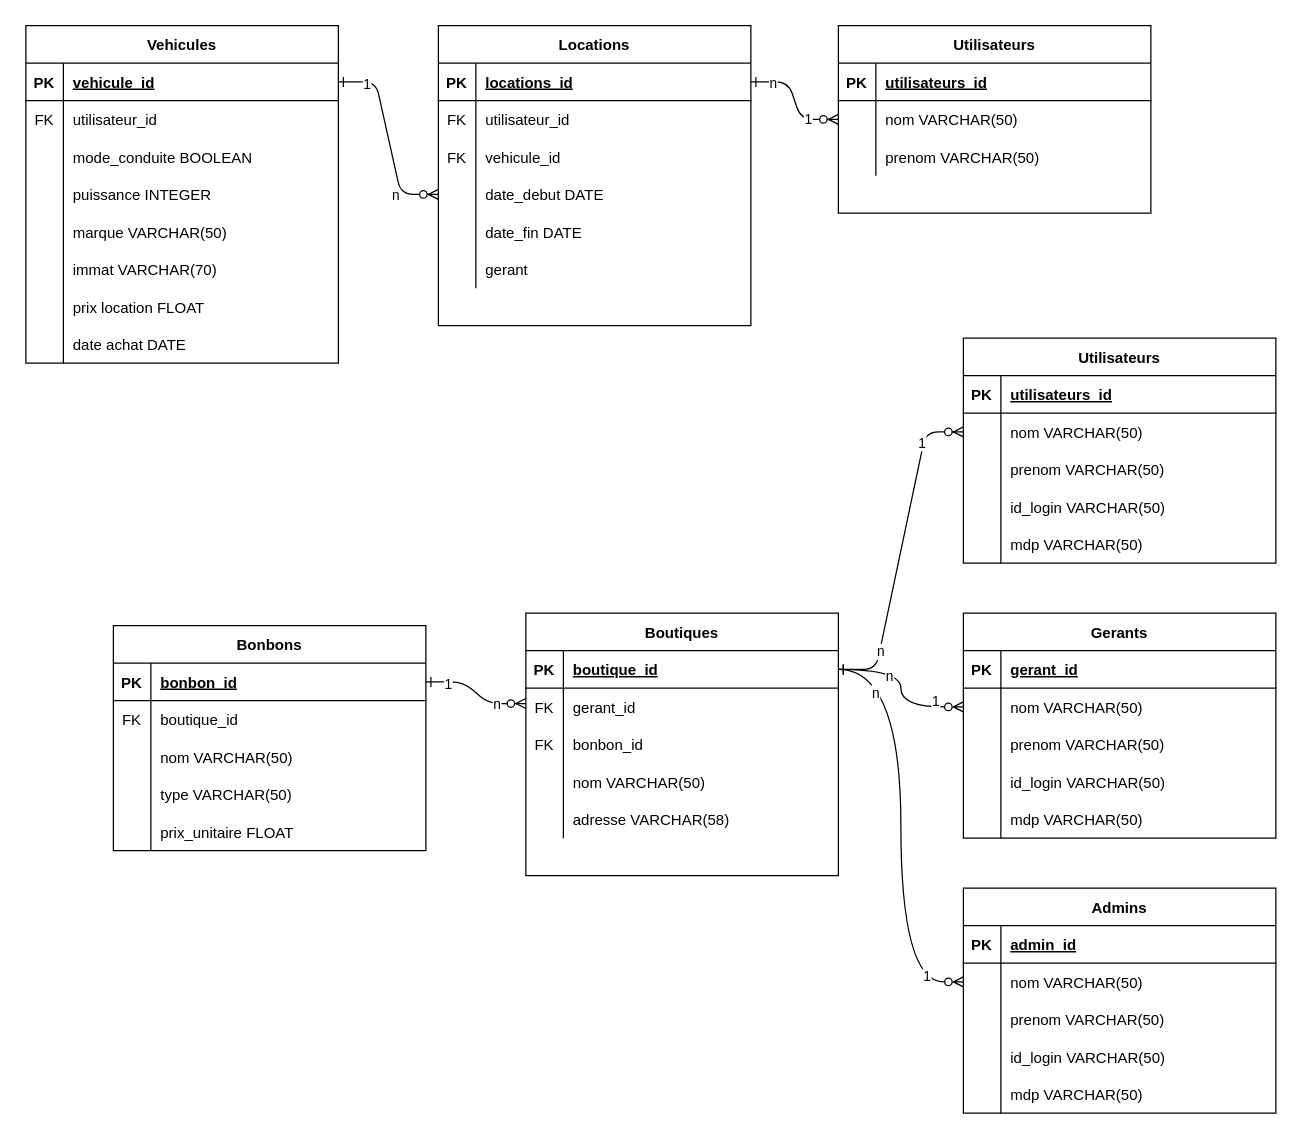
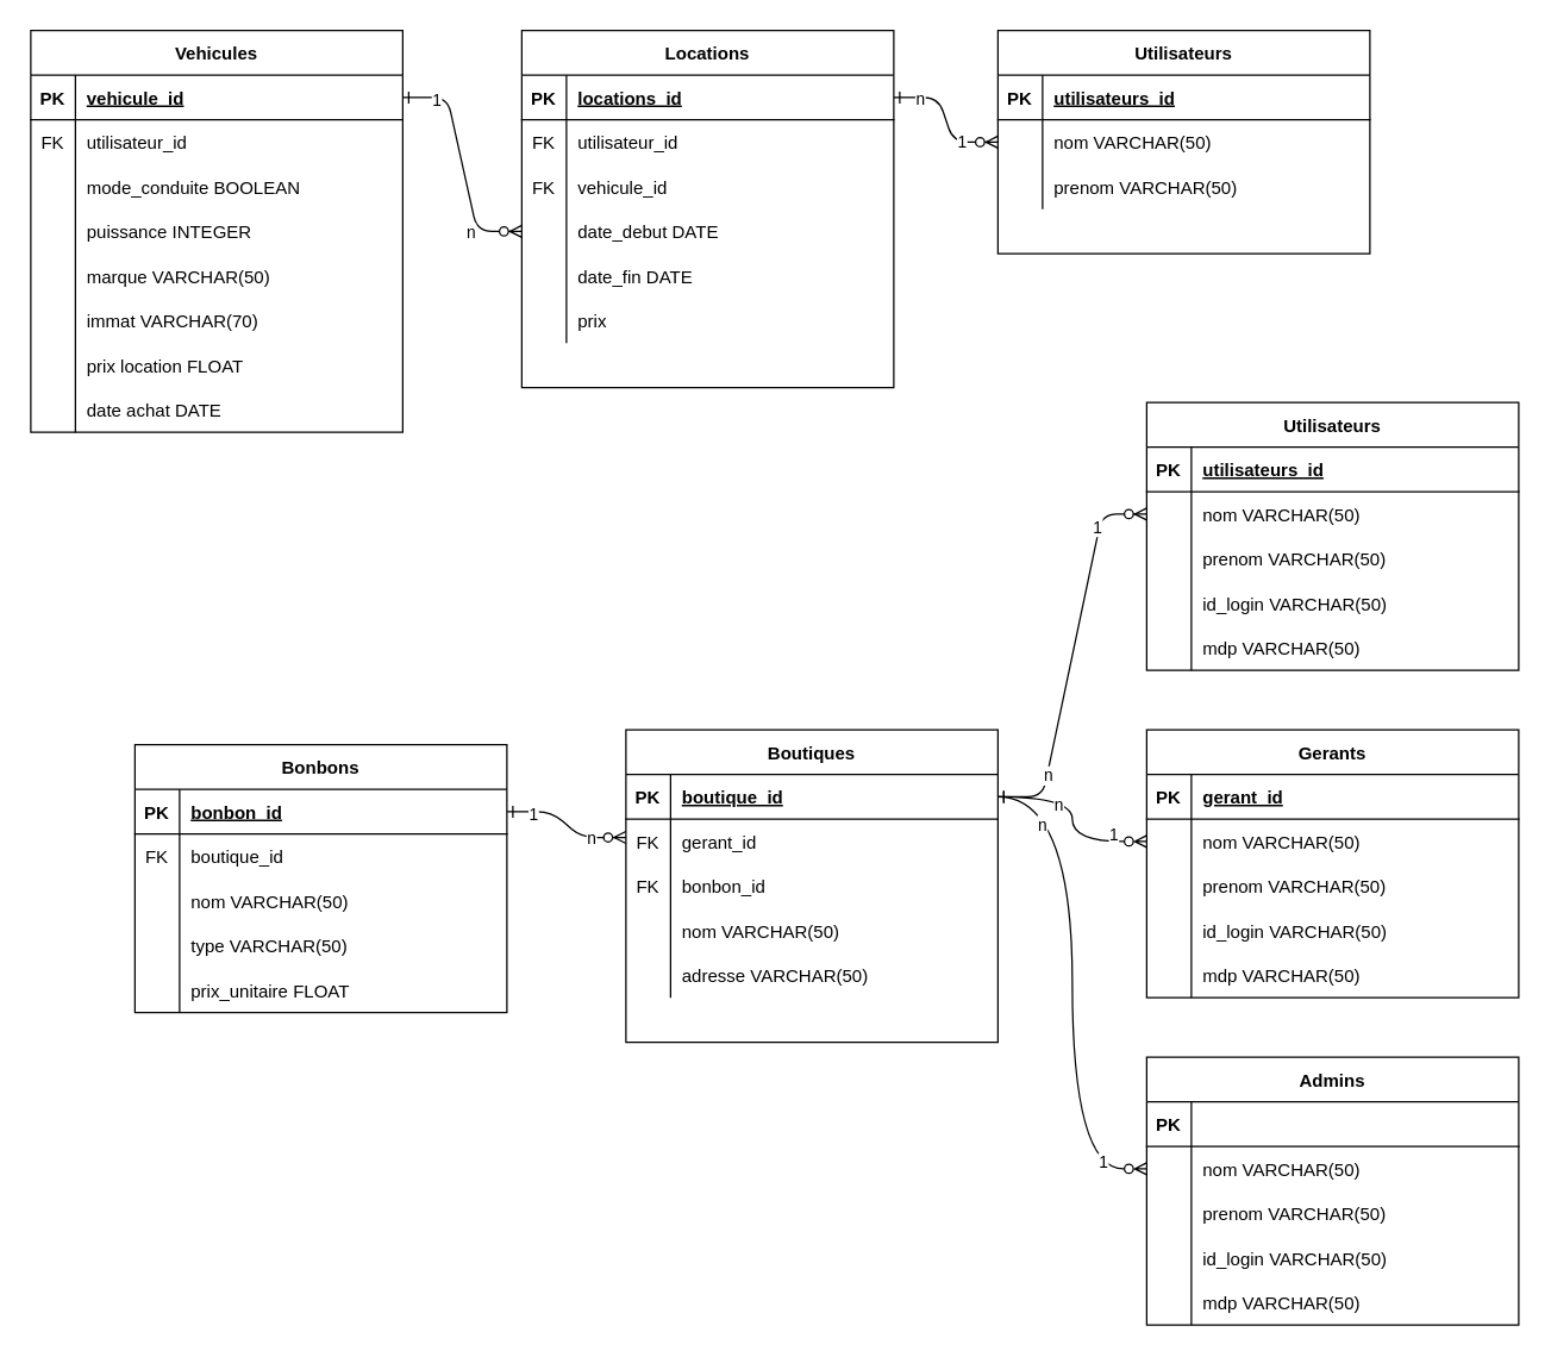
- <mxCell id="38" value="gerant" style="shape=partialRectangle;overflow=hidden;connectable=0;fillColor=none;top=0;left=0;bottom=0;right=0;align=left;spacingLeft=6;" parent="36" vertex="1"><mxGeometry x="30" width="220" height="30" as="geometry"><mxRectangle width="220" height="30" as="alternateBounds" /></mxGeometry></mxCell>
+ <mxCell id="38" value="prix" style="shape=partialRectangle;overflow=hidden;connectable=0;fillColor=none;top=0;left=0;bottom=0;right=0;align=left;spacingLeft=6;" parent="36" vertex="1"><mxGeometry x="30" width="220" height="30" as="geometry"><mxRectangle width="220" height="30" as="alternateBounds" /></mxGeometry></mxCell>
- <mxCell id="103" value="adresse VARCHAR(58)" style="shape=partialRectangle;overflow=hidden;connectable=0;fillColor=none;top=0;left=0;bottom=0;right=0;align=left;spacingLeft=6;" parent="101" vertex="1"><mxGeometry x="30" width="220" height="30" as="geometry"><mxRectangle width="220" height="30" as="alternateBounds" /></mxGeometry></mxCell>
+ <mxCell id="103" value="adresse VARCHAR(50)" style="shape=partialRectangle;overflow=hidden;connectable=0;fillColor=none;top=0;left=0;bottom=0;right=0;align=left;spacingLeft=6;" parent="101" vertex="1"><mxGeometry x="30" width="220" height="30" as="geometry"><mxRectangle width="220" height="30" as="alternateBounds" /></mxGeometry></mxCell>
- <mxCell id="144" value="admin_id" style="shape=partialRectangle;overflow=hidden;connectable=0;fillColor=none;top=0;left=0;bottom=0;right=0;align=left;spacingLeft=6;fontStyle=5;" vertex="1" parent="142"><mxGeometry x="30" width="220" height="30" as="geometry"><mxRectangle width="220" height="30" as="alternateBounds" /></mxGeometry></mxCell>
